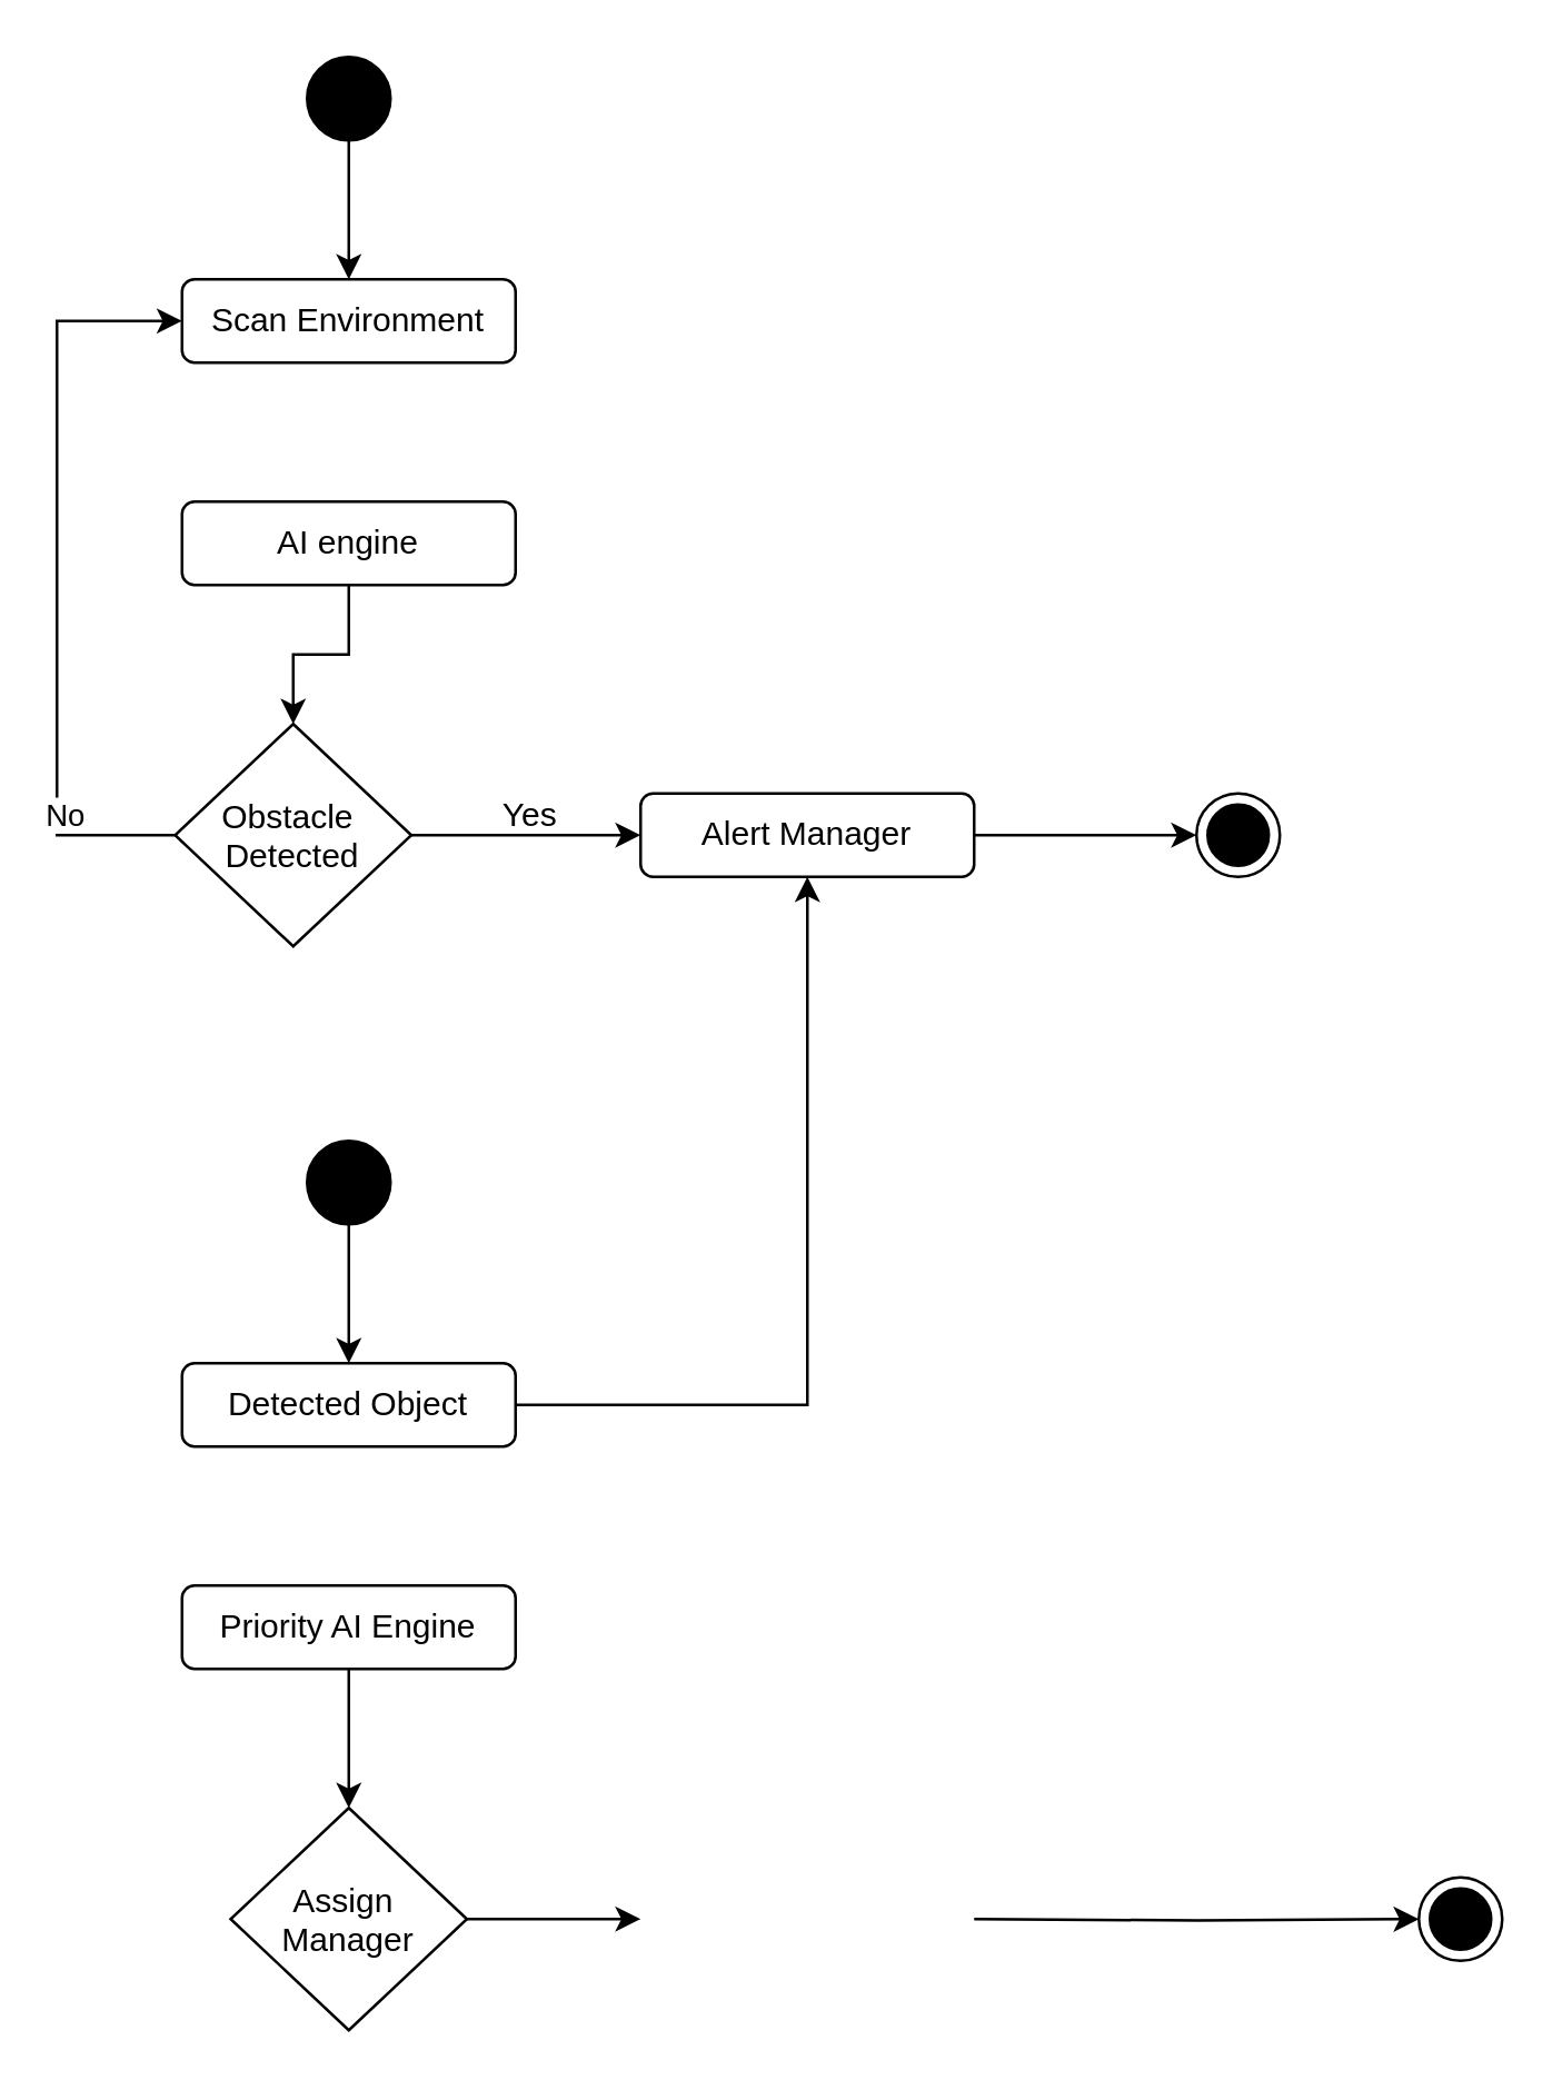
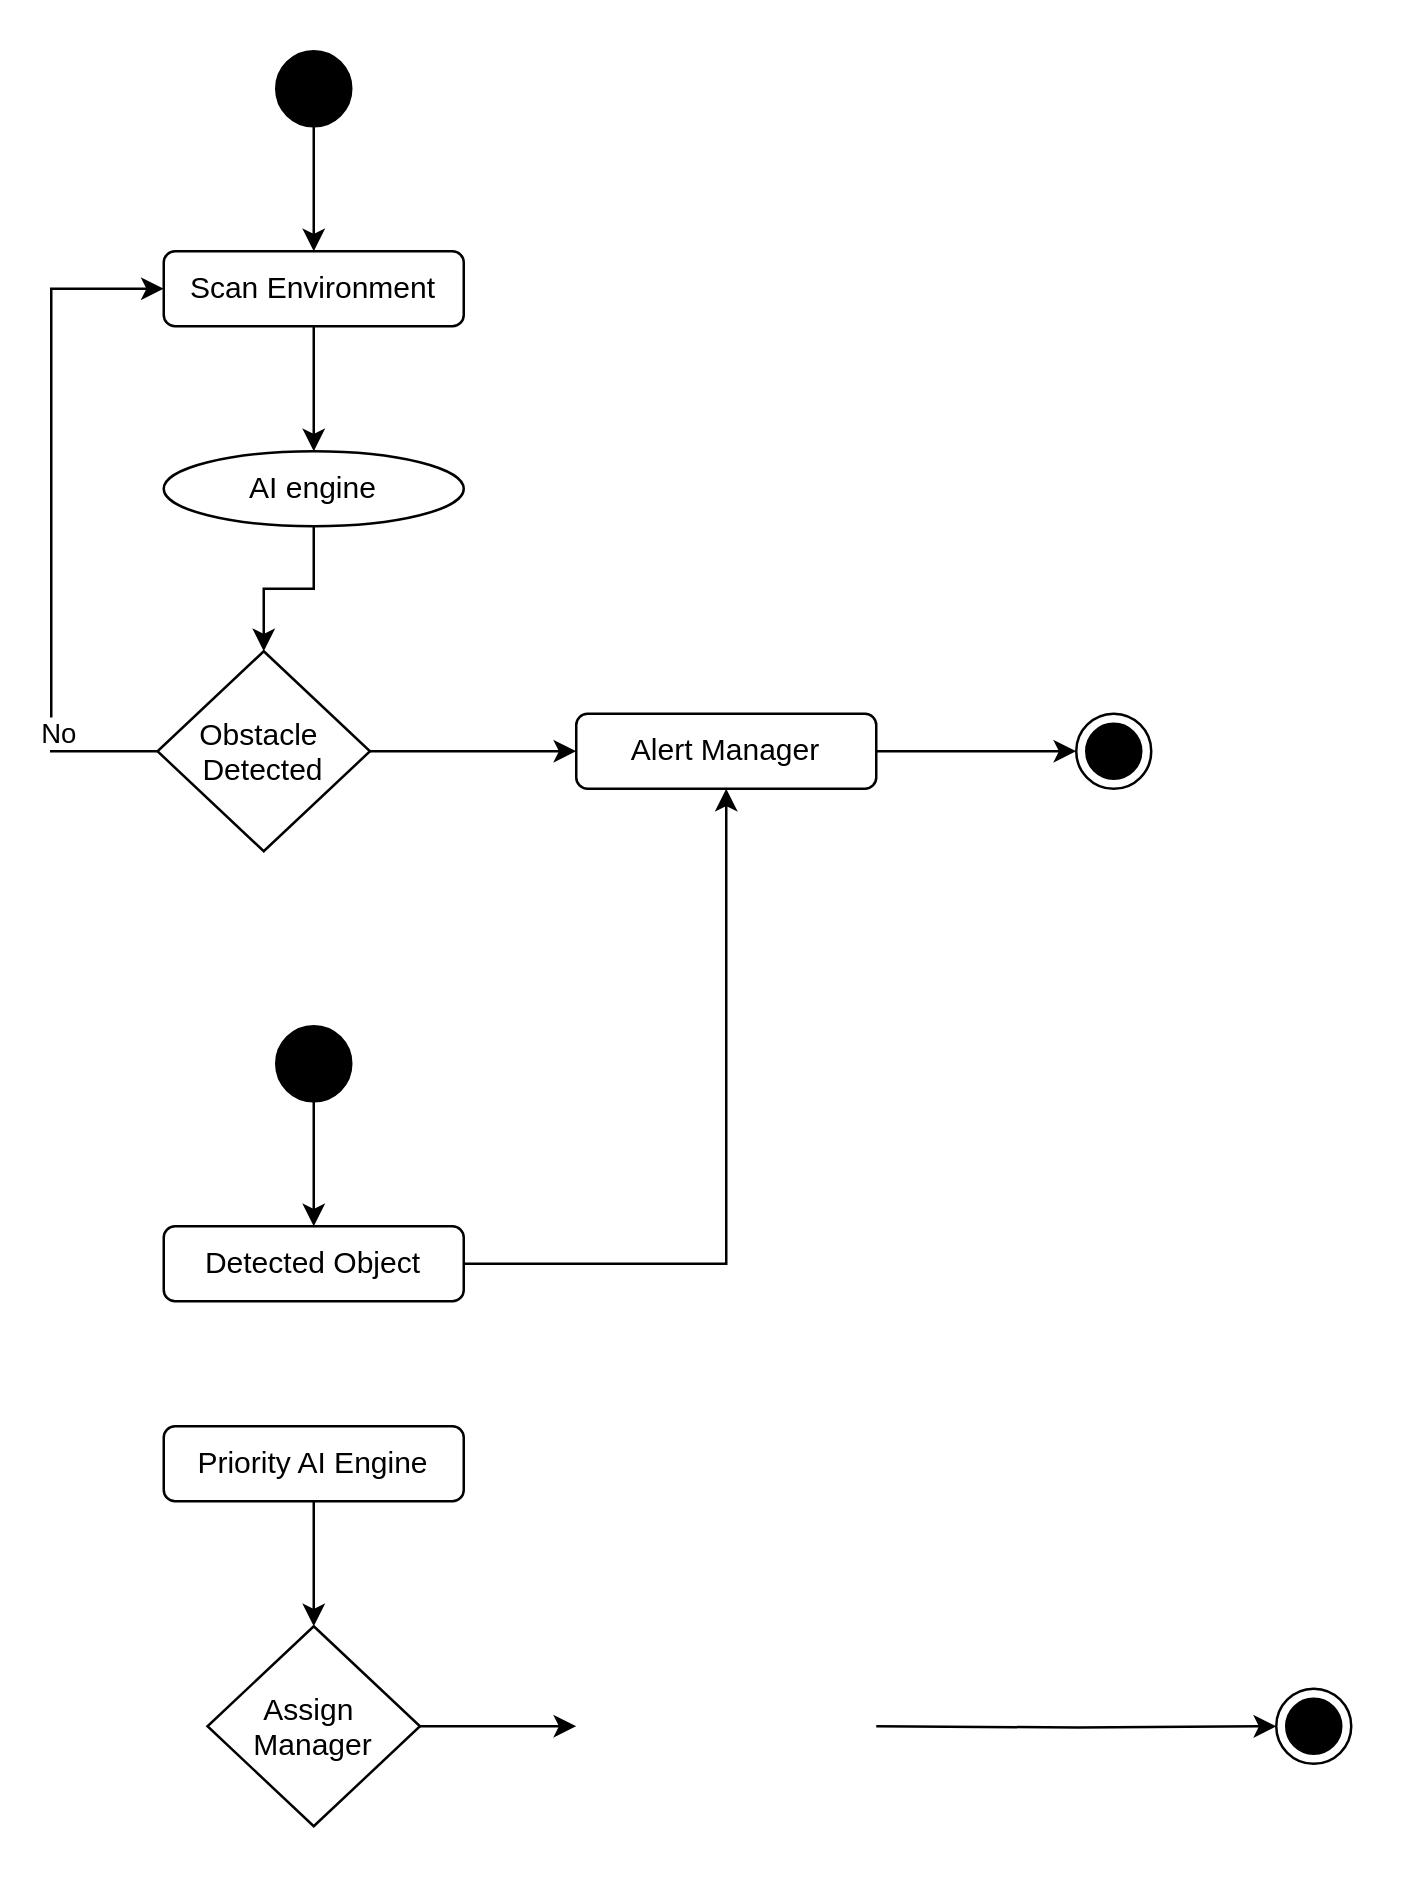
+ <mxCell id="5" style="edgeStyle=orthogonalEdgeStyle;rounded=0;orthogonalLoop=1;jettySize=auto;html=1;entryX=0.5;entryY=0;entryDx=0;entryDy=0;" edge="1" parent="1" source="6" target="12"><mxGeometry relative="1" as="geometry"><mxPoint x="125" y="270" as="targetPoint" /></mxGeometry></mxCell>
- <mxCell id="12" value="AI engine" style="rounded=1;whiteSpace=wrap;html=1;" vertex="1" parent="1"><mxGeometry x="65" y="180" width="120" height="30" as="geometry" /></mxCell>
+ <mxCell id="12" value="AI engine" style="ellipse;whiteSpace=wrap;html=1;" vertex="1" parent="1"><mxGeometry x="65" y="180" width="120" height="30" as="geometry" /></mxCell>
- <mxCell id="13" value="Yes" style="text;html=1;align=center;verticalAlign=middle;resizable=0;points=[];autosize=1;strokeColor=none;fillColor=none;" vertex="1" parent="1"><mxGeometry x="170" y="278" width="40" height="30" as="geometry" /></mxCell>
